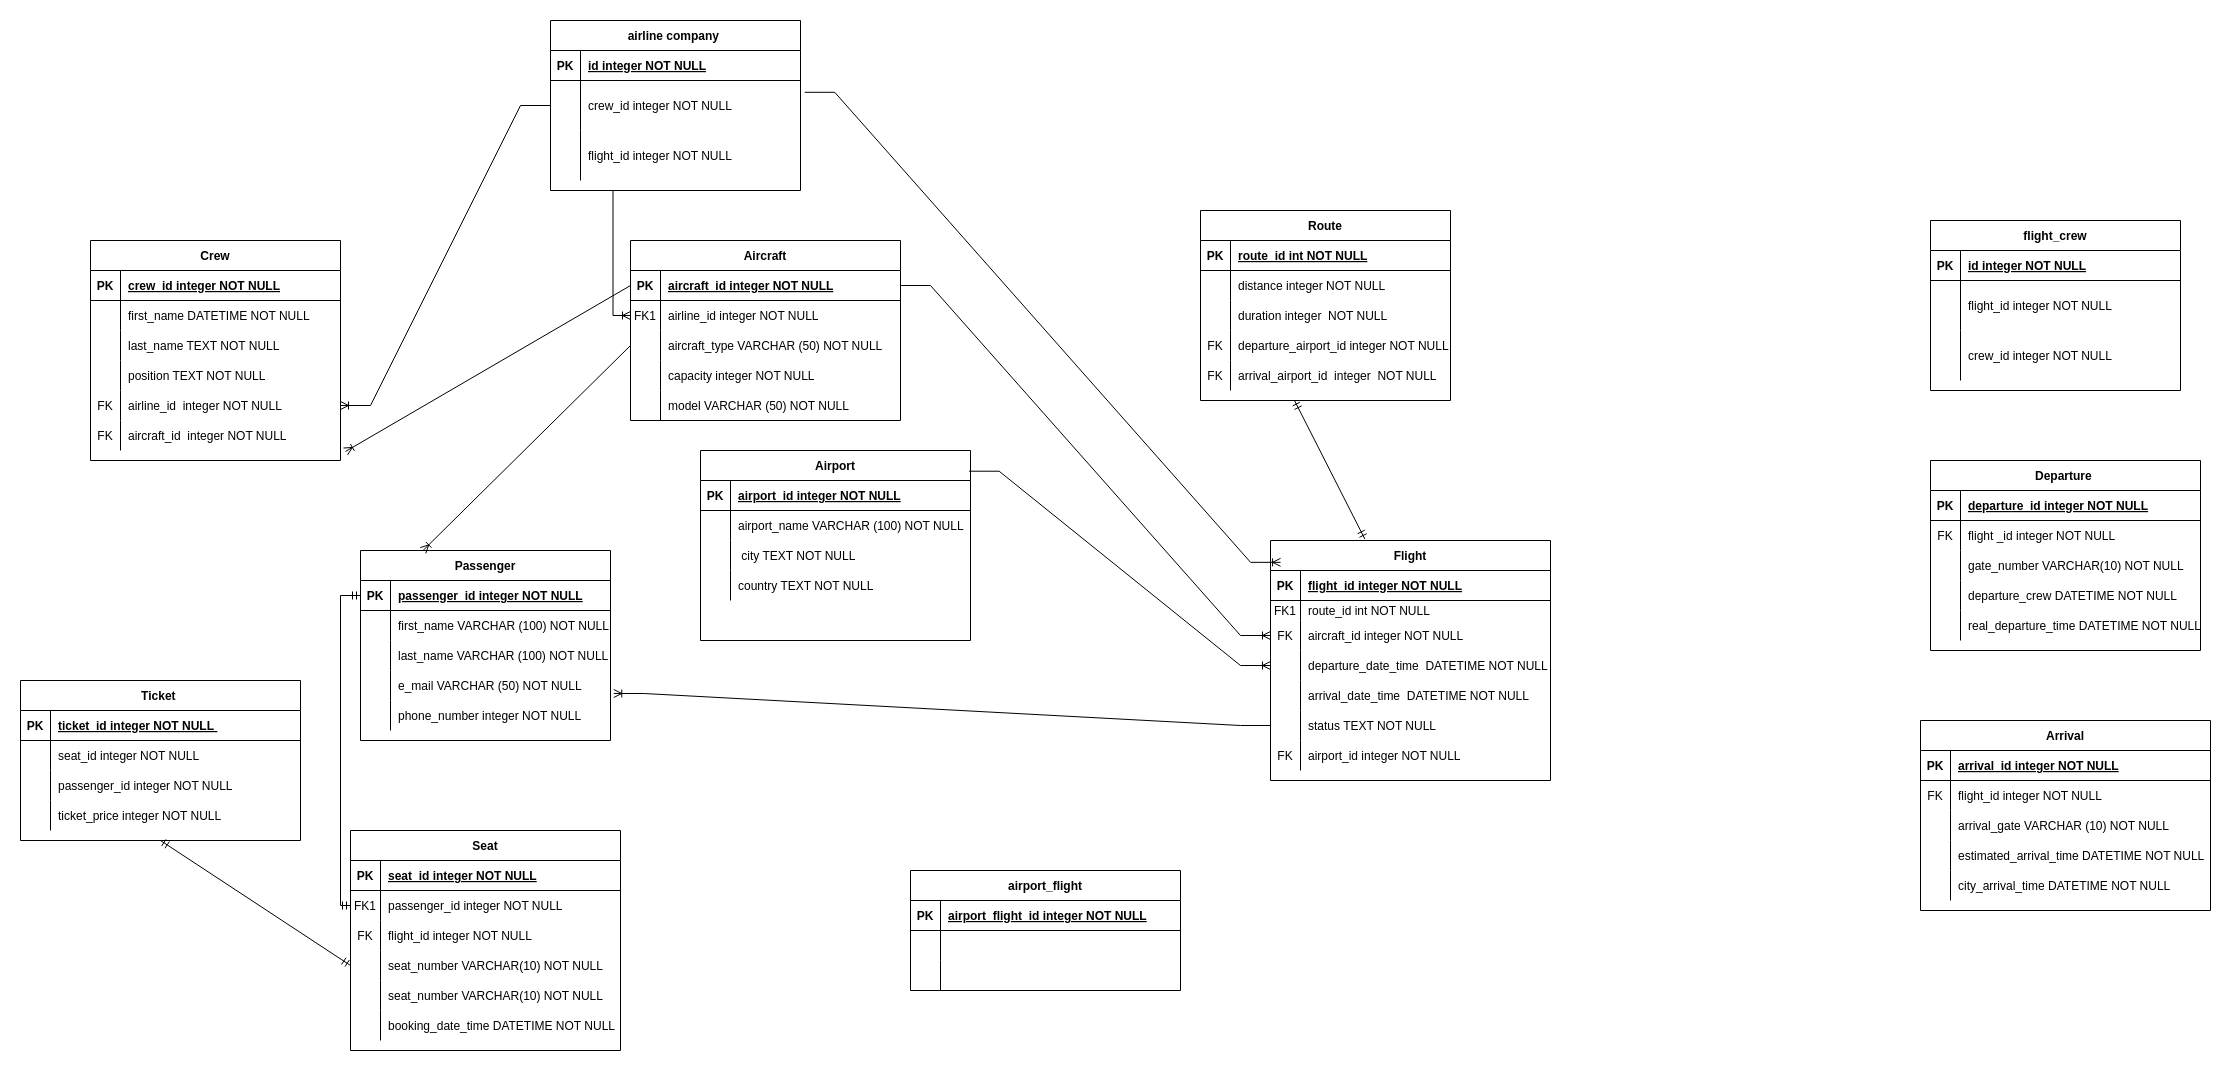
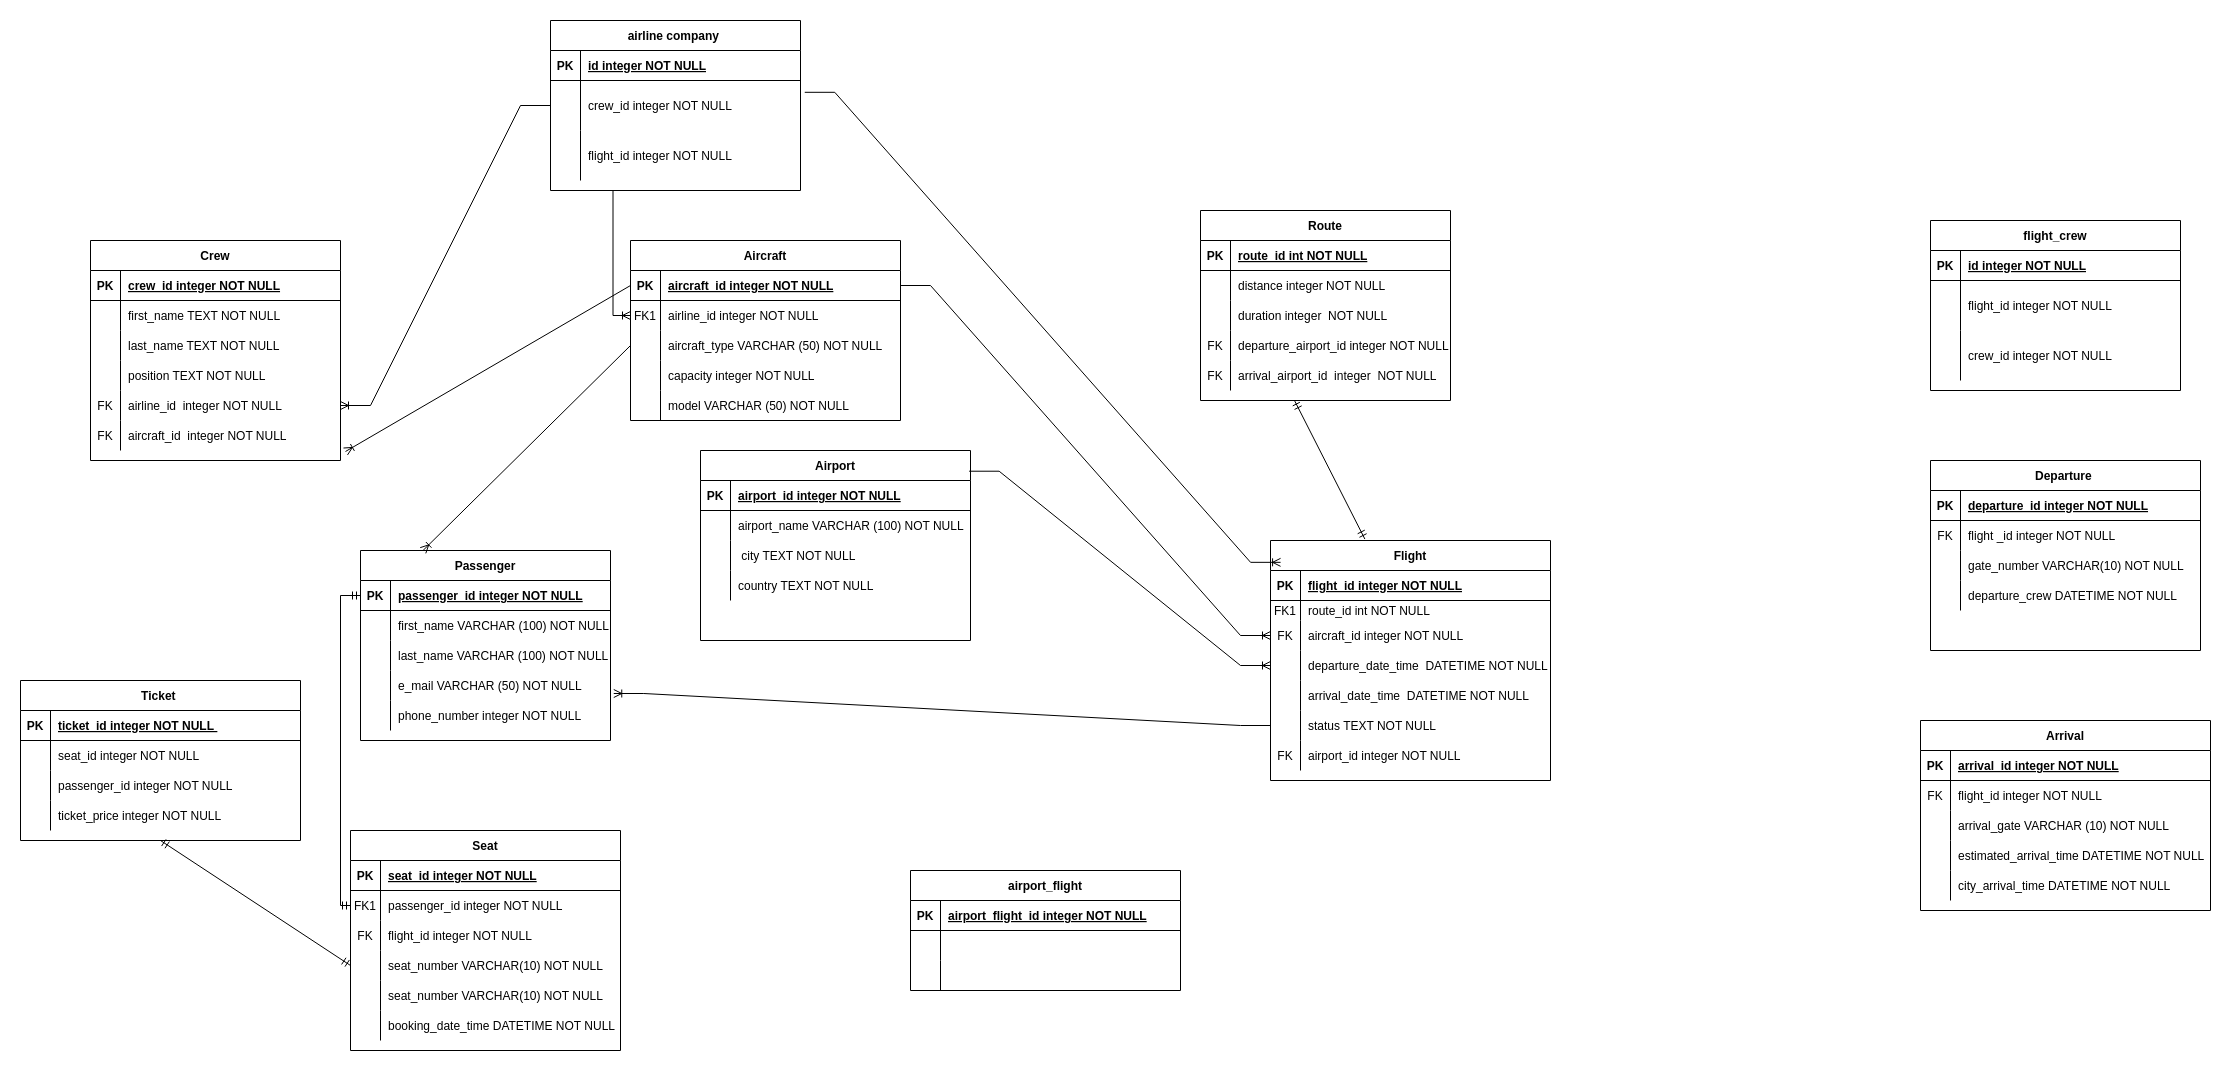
- <mxCell id="72" value="first_name DATETIME NOT NULL" style="shape=partialRectangle;overflow=hidden;connectable=0;fillColor=none;top=0;left=0;bottom=0;right=0;align=left;spacingLeft=6;" parent="70" vertex="1"><mxGeometry x="30" width="220" height="30" as="geometry"><mxRectangle width="220" height="30" as="alternateBounds" /></mxGeometry></mxCell>
+ <mxCell id="72" value="first_name TEXT NOT NULL" style="shape=partialRectangle;overflow=hidden;connectable=0;fillColor=none;top=0;left=0;bottom=0;right=0;align=left;spacingLeft=6;" parent="70" vertex="1"><mxGeometry x="30" width="220" height="30" as="geometry"><mxRectangle width="220" height="30" as="alternateBounds" /></mxGeometry></mxCell>
- <mxCell id="150" value="real_departure_time DATETIME NOT NULL" style="shape=partialRectangle;overflow=hidden;connectable=0;fillColor=none;top=0;left=0;bottom=0;right=0;align=left;spacingLeft=6;" parent="148" vertex="1"><mxGeometry x="30" width="240" height="30" as="geometry"><mxRectangle width="240" height="30" as="alternateBounds" /></mxGeometry></mxCell>
